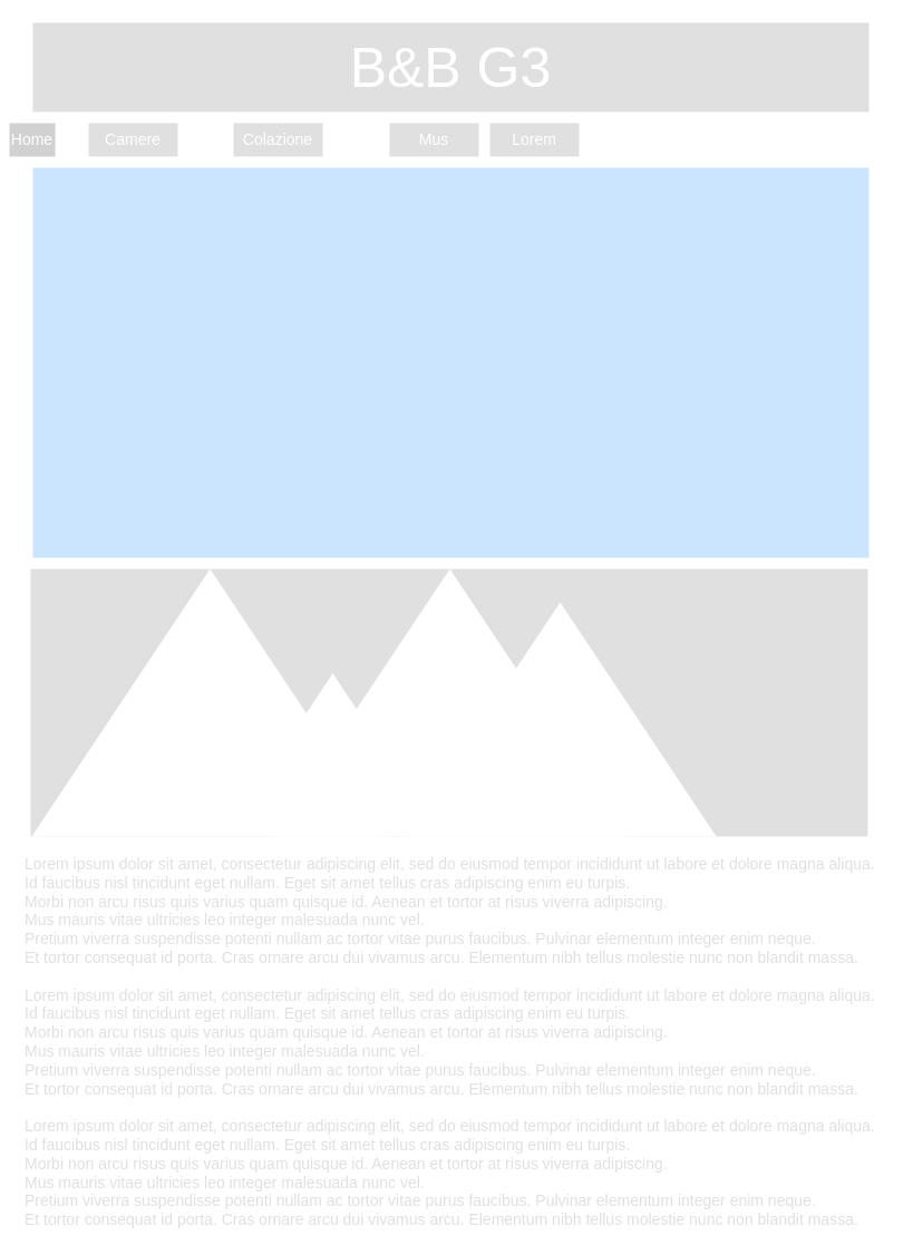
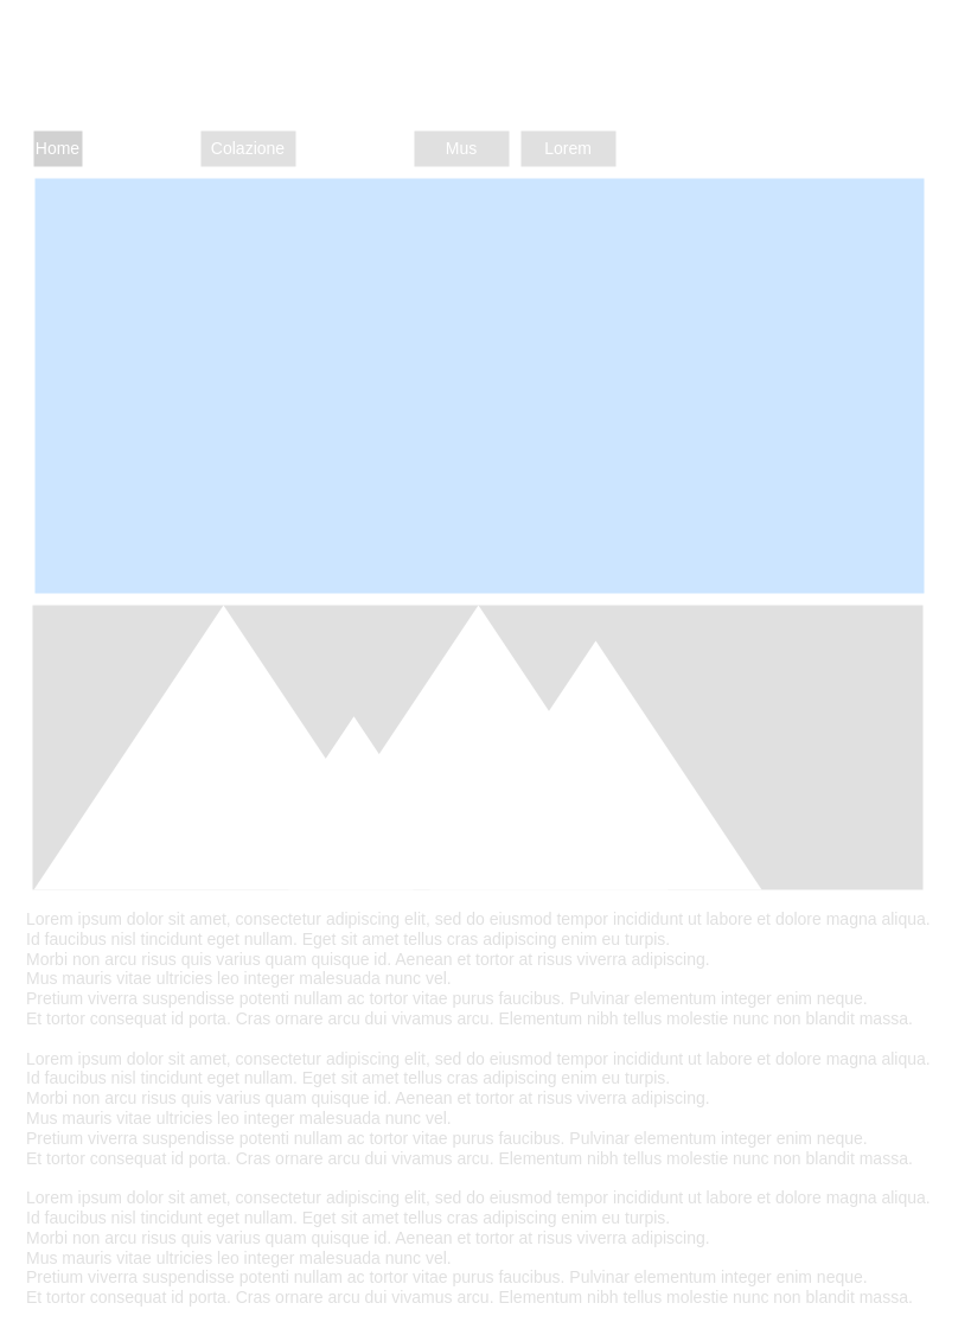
- <mxCell id="3" value="&lt;font style=&quot;font-size: 50px&quot; color=&quot;#ffffff&quot;&gt;B&amp;amp;B G3&lt;/font&gt;" style="rounded=0;whiteSpace=wrap;html=1;fillColor=#E0E0E0;strokeColor=none;fontColor=#333333;" vertex="1" parent="1"><mxGeometry x="29" y="20" width="750" height="80" as="geometry" /></mxCell>
+ <mxCell id="3" value="&lt;font style=&quot;font-size: 50px&quot; color=&quot;#ffffff&quot;&gt;B&amp;amp;B G3&lt;/font&gt;" style="rounded=0;whiteSpace=wrap;html=1;fillColor=#ffffff;strokeColor=none;fontColor=#333333;" vertex="1" parent="1"><mxGeometry x="29" y="20" width="750" height="80" as="geometry" /></mxCell>
- <mxCell id="4" value="&lt;font style=&quot;font-size: 14px&quot; color=&quot;#ffffff&quot;&gt;Home&lt;/font&gt;" style="rounded=0;whiteSpace=wrap;html=1;fillColor=#D1D1D1;strokeColor=none;" vertex="1" parent="1"><mxGeometry x="8" y="110" width="41" height="30" as="geometry" /></mxCell>
+ <mxCell id="4" value="&lt;font style=&quot;font-size: 14px&quot; color=&quot;#ffffff&quot;&gt;Home&lt;/font&gt;" style="rounded=0;whiteSpace=wrap;html=1;fillColor=#D1D1D1;strokeColor=none;" vertex="1" parent="1"><mxGeometry x="28" y="110" width="41" height="30" as="geometry" /></mxCell>
- <mxCell id="5" value="&lt;font style=&quot;font-size: 14px&quot; color=&quot;#ffffff&quot;&gt;Camere&lt;/font&gt;" style="rounded=0;whiteSpace=wrap;html=1;fillColor=#E0E0E0;strokeColor=none;" vertex="1" parent="1"><mxGeometry x="79" y="110" width="80" height="30" as="geometry" /></mxCell>
+ <mxCell id="5" value="&lt;font style=&quot;font-size: 14px&quot; color=&quot;#ffffff&quot;&gt;Camere&lt;/font&gt;" style="rounded=0;whiteSpace=wrap;html=1;fillColor=#ffffff;strokeColor=none;" vertex="1" parent="1"><mxGeometry x="79" y="110" width="80" height="30" as="geometry" /></mxCell>
- <mxCell id="6" value="&lt;font style=&quot;font-size: 14px&quot; color=&quot;#ffffff&quot;&gt;Colazione&lt;/font&gt;" style="rounded=0;whiteSpace=wrap;html=1;fillColor=#E0E0E0;strokeColor=none;" vertex="1" parent="1"><mxGeometry x="209" y="110" width="80" height="30" as="geometry" /></mxCell>
+ <mxCell id="6" value="&lt;font style=&quot;font-size: 14px&quot; color=&quot;#ffffff&quot;&gt;Colazione&lt;/font&gt;" style="rounded=0;whiteSpace=wrap;html=1;fillColor=#E0E0E0;strokeColor=none;" vertex="1" parent="1"><mxGeometry x="169" y="110" width="80" height="30" as="geometry" /></mxCell>
